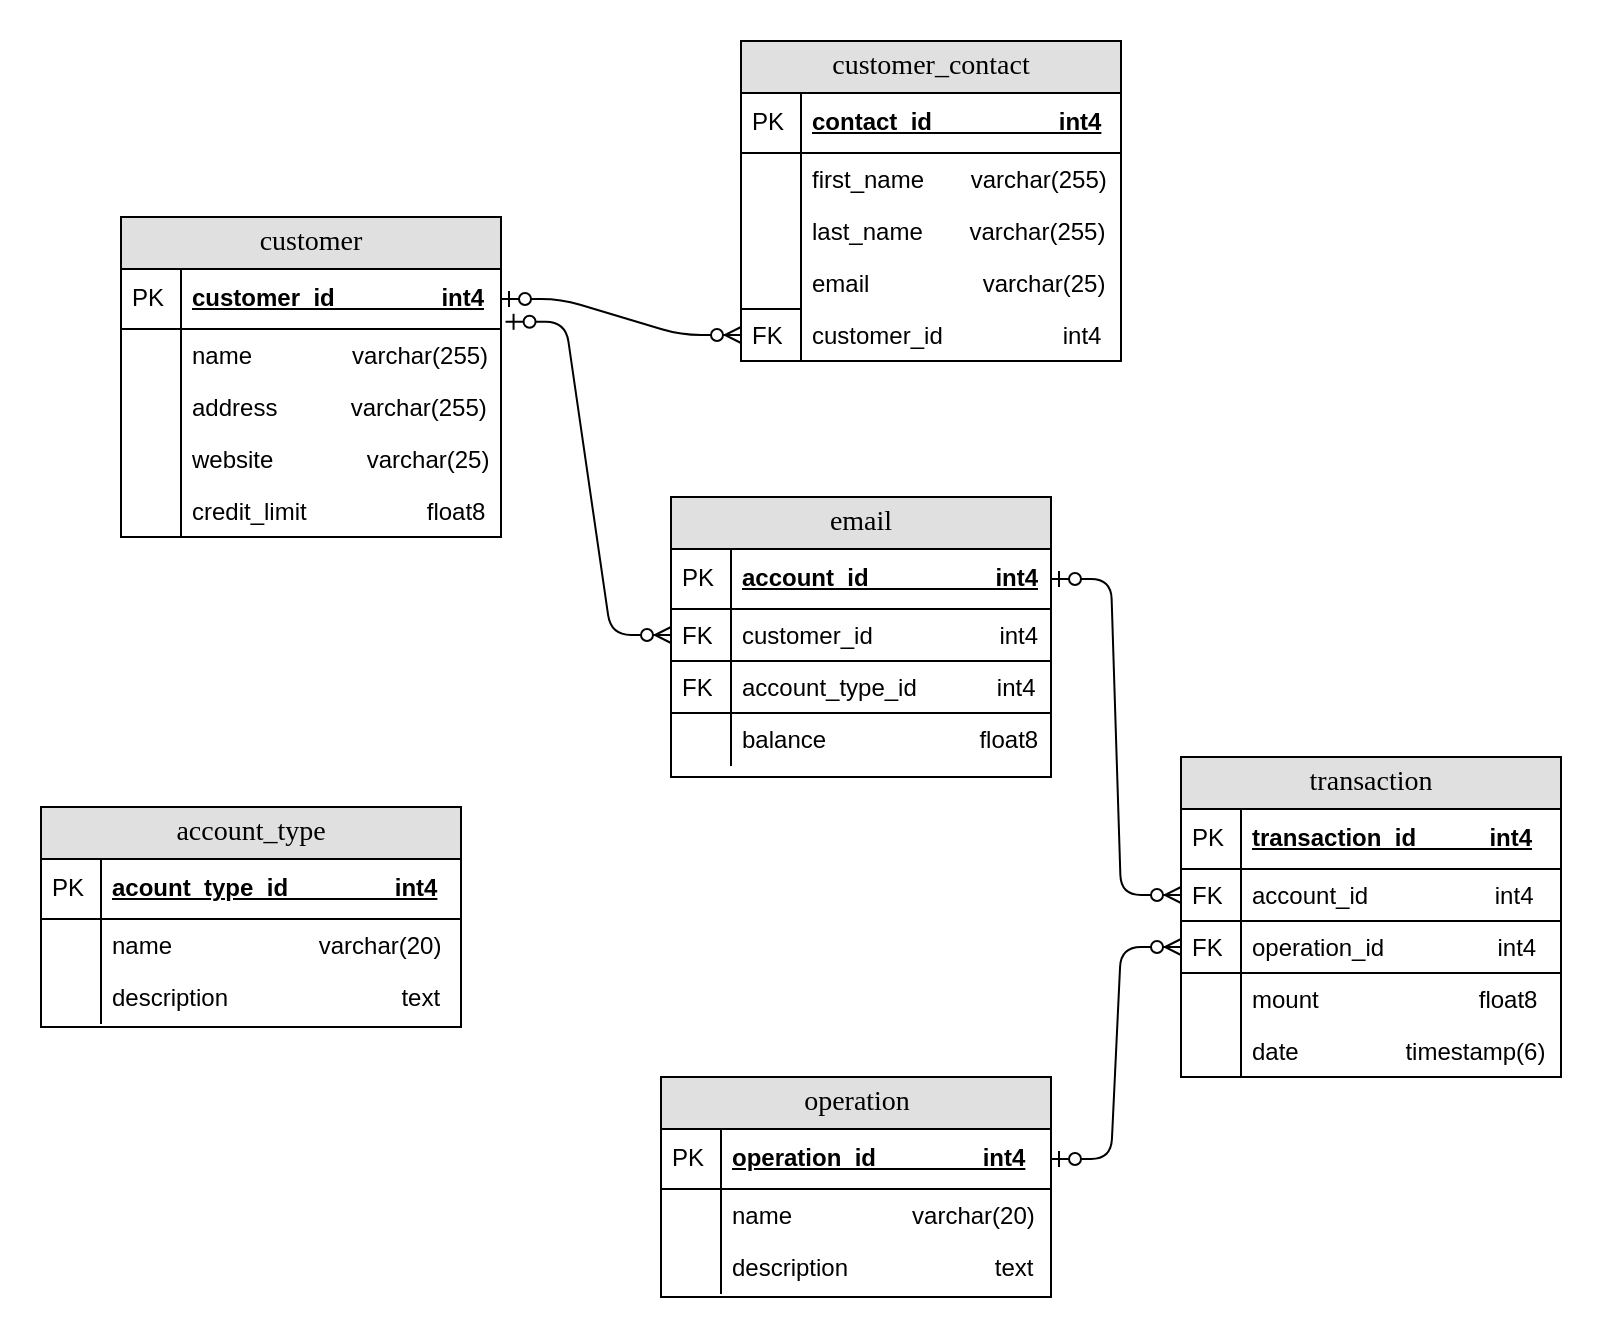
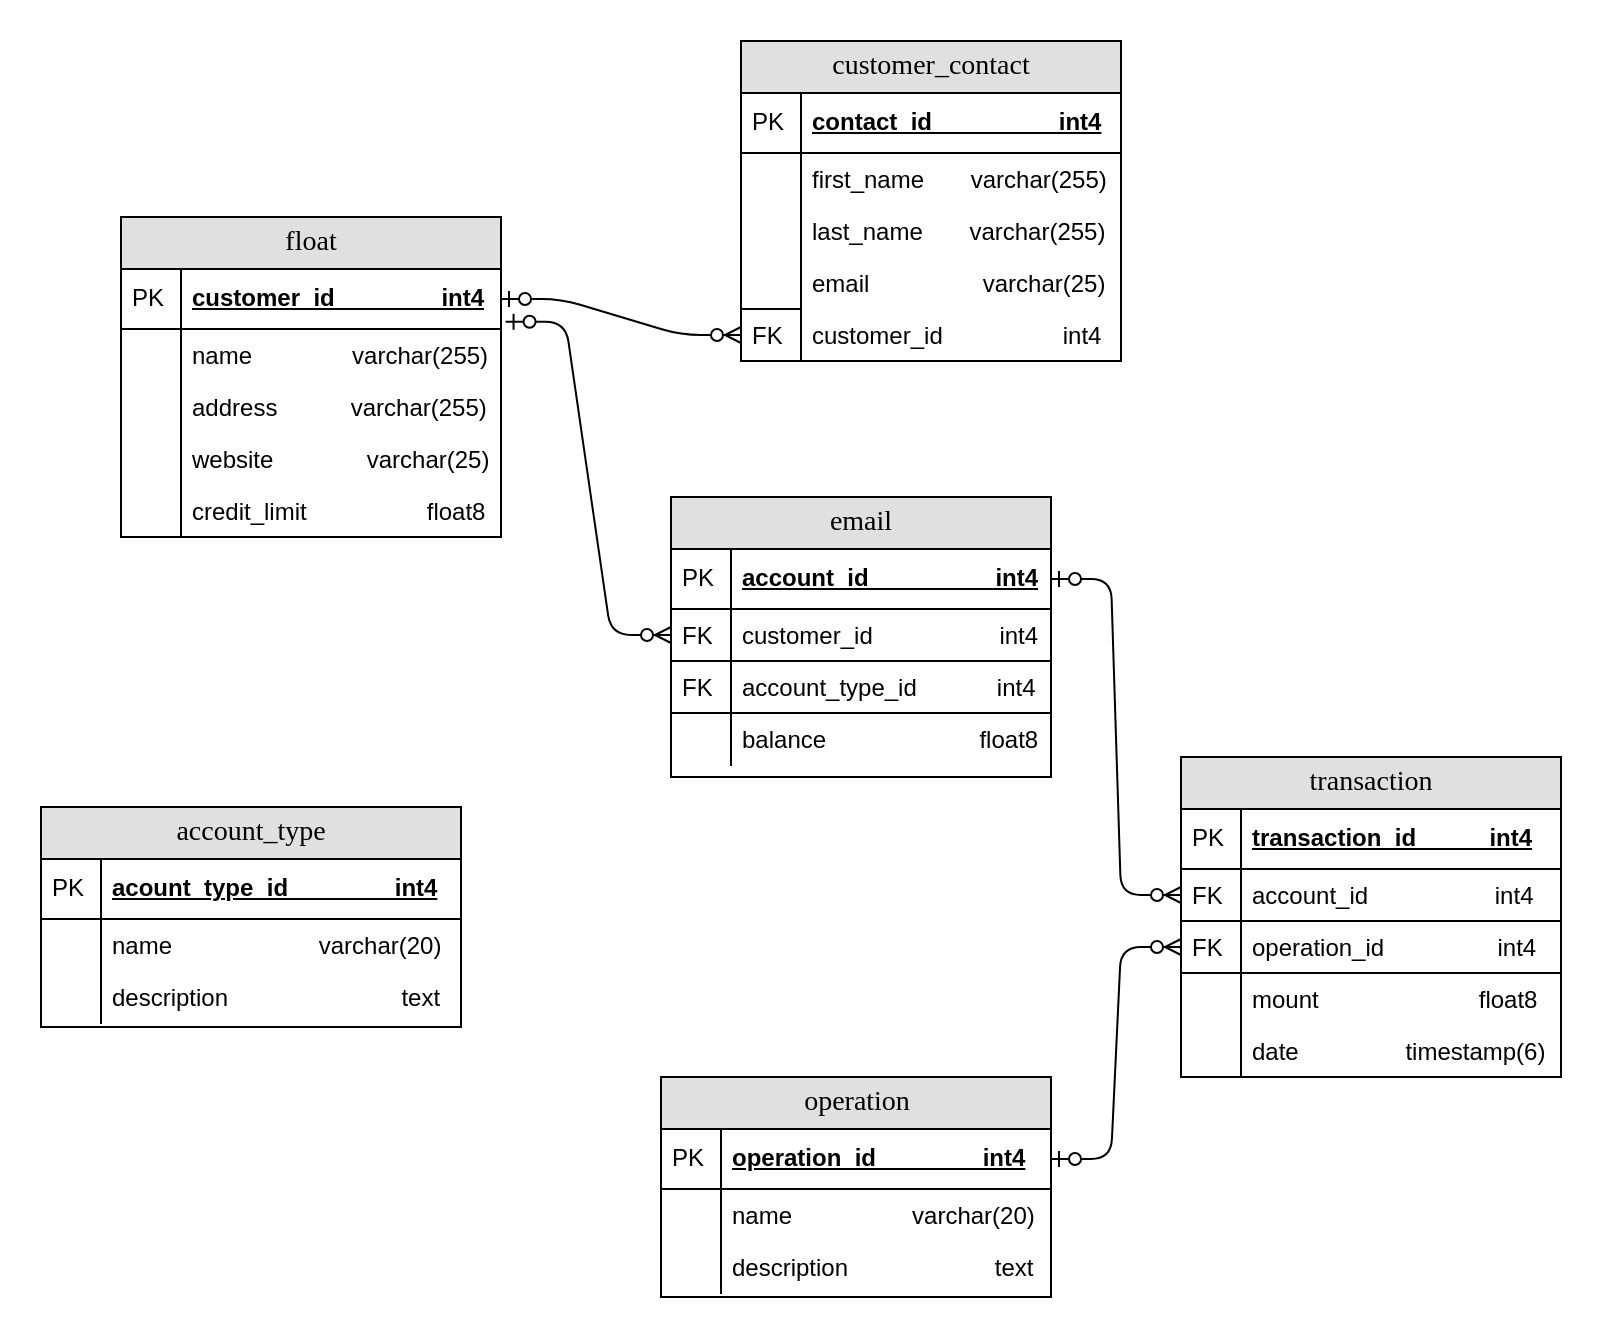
- <mxCell id="13" value="customer" style="swimlane;html=1;fontStyle=0;childLayout=stackLayout;horizontal=1;startSize=26;fillColor=#e0e0e0;horizontalStack=0;resizeParent=1;resizeLast=0;collapsible=1;marginBottom=0;swimlaneFillColor=#ffffff;align=center;rounded=0;shadow=0;comic=0;labelBackgroundColor=none;strokeWidth=1;fontFamily=Verdana;fontSize=14;swimlaneLine=1;" vertex="1" parent="1"><mxGeometry x="60" y="108" width="190" height="160" as="geometry"><mxRectangle x="530" y="690" width="170" height="30" as="alternateBounds" /></mxGeometry></mxCell>
+ <mxCell id="13" value="float" style="swimlane;html=1;fontStyle=0;childLayout=stackLayout;horizontal=1;startSize=26;fillColor=#e0e0e0;horizontalStack=0;resizeParent=1;resizeLast=0;collapsible=1;marginBottom=0;swimlaneFillColor=#ffffff;align=center;rounded=0;shadow=0;comic=0;labelBackgroundColor=none;strokeWidth=1;fontFamily=Verdana;fontSize=14;swimlaneLine=1;" vertex="1" parent="1"><mxGeometry x="60" y="108" width="190" height="160" as="geometry"><mxRectangle x="530" y="690" width="170" height="30" as="alternateBounds" /></mxGeometry></mxCell>
